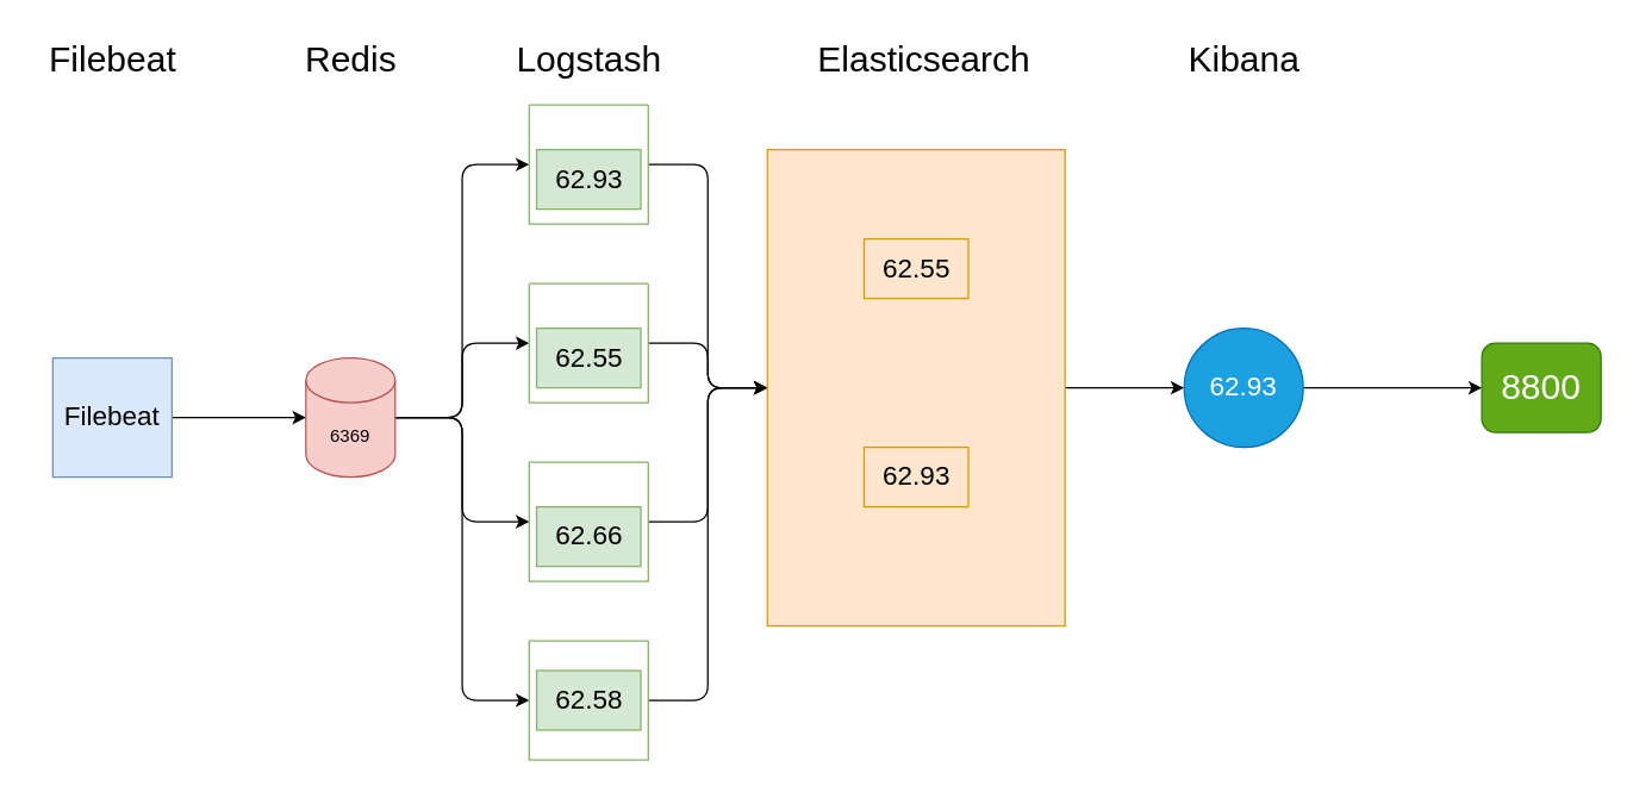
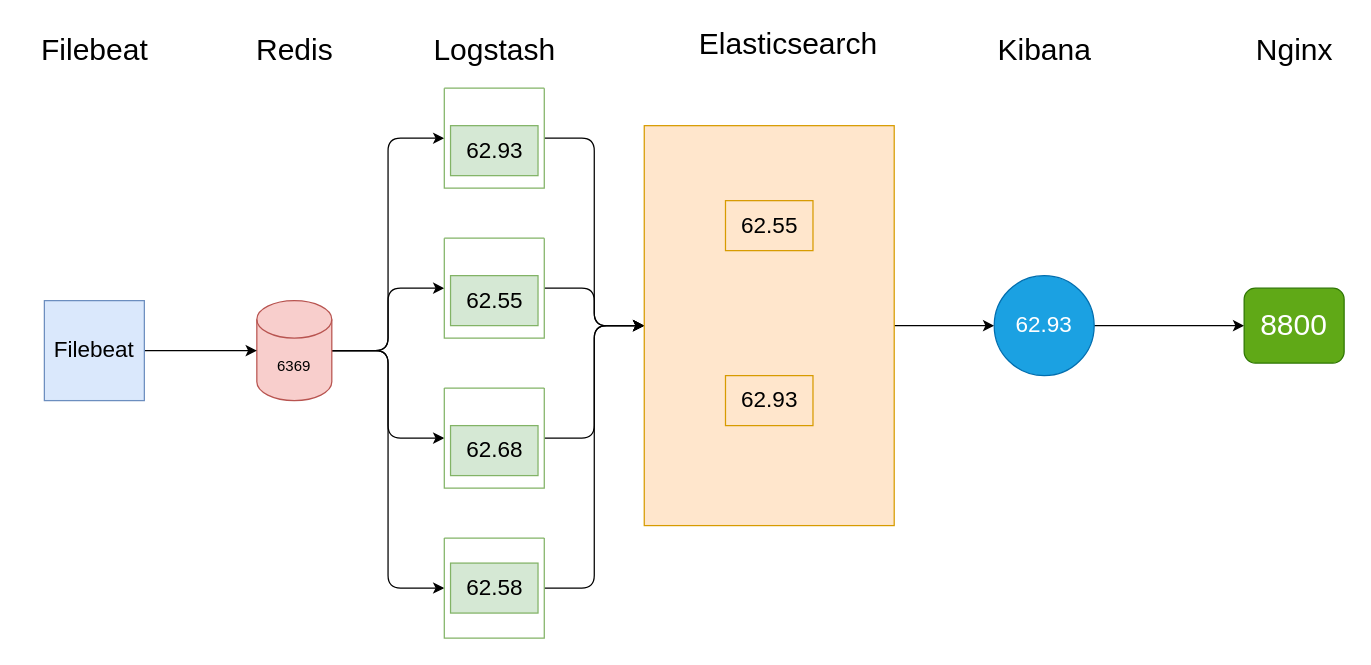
- <mxCell id="26" value="&lt;font style=&quot;font-size: 24px;&quot;&gt;Elasticsearch&lt;/font&gt;" style="text;html=1;align=center;verticalAlign=middle;resizable=0;points=[];autosize=1;strokeColor=none;fillColor=none;fontSize=18;" vertex="1" parent="1"><mxGeometry x="535" width="170" height="40" as="geometry" y="20" /></mxCell>
+ <mxCell id="26" value="&lt;font style=&quot;font-size: 24px;&quot;&gt;Elasticsearch&lt;/font&gt;" style="text;html=1;align=center;verticalAlign=middle;resizable=0;points=[];autosize=1;strokeColor=none;fillColor=none;fontSize=18;" vertex="1" parent="1"><mxGeometry x="545" y="15" width="170" height="40" as="geometry" /></mxCell>
+ <mxCell id="33" value="Nginx" style="text;html=1;align=center;verticalAlign=middle;resizable=0;points=[];autosize=1;strokeColor=none;fillColor=none;fontSize=24;fontFamily=Helvetica;" vertex="1" parent="1"><mxGeometry x="995" width="80" height="40" as="geometry" y="20" /></mxCell>
- <mxCell id="14" value="62.66" style="text;html=1;align=center;verticalAlign=middle;resizable=0;points=[];autosize=1;strokeColor=#82b366;fillColor=#d5e8d4;fontSize=18;" vertex="1" parent="13"><mxGeometry x="5" y="30" width="70" height="40" as="geometry" /></mxCell>
+ <mxCell id="14" value="62.68" style="text;html=1;align=center;verticalAlign=middle;resizable=0;points=[];autosize=1;strokeColor=#82b366;fillColor=#d5e8d4;fontSize=18;" vertex="1" parent="13"><mxGeometry x="5" y="30" width="70" height="40" as="geometry" /></mxCell>
